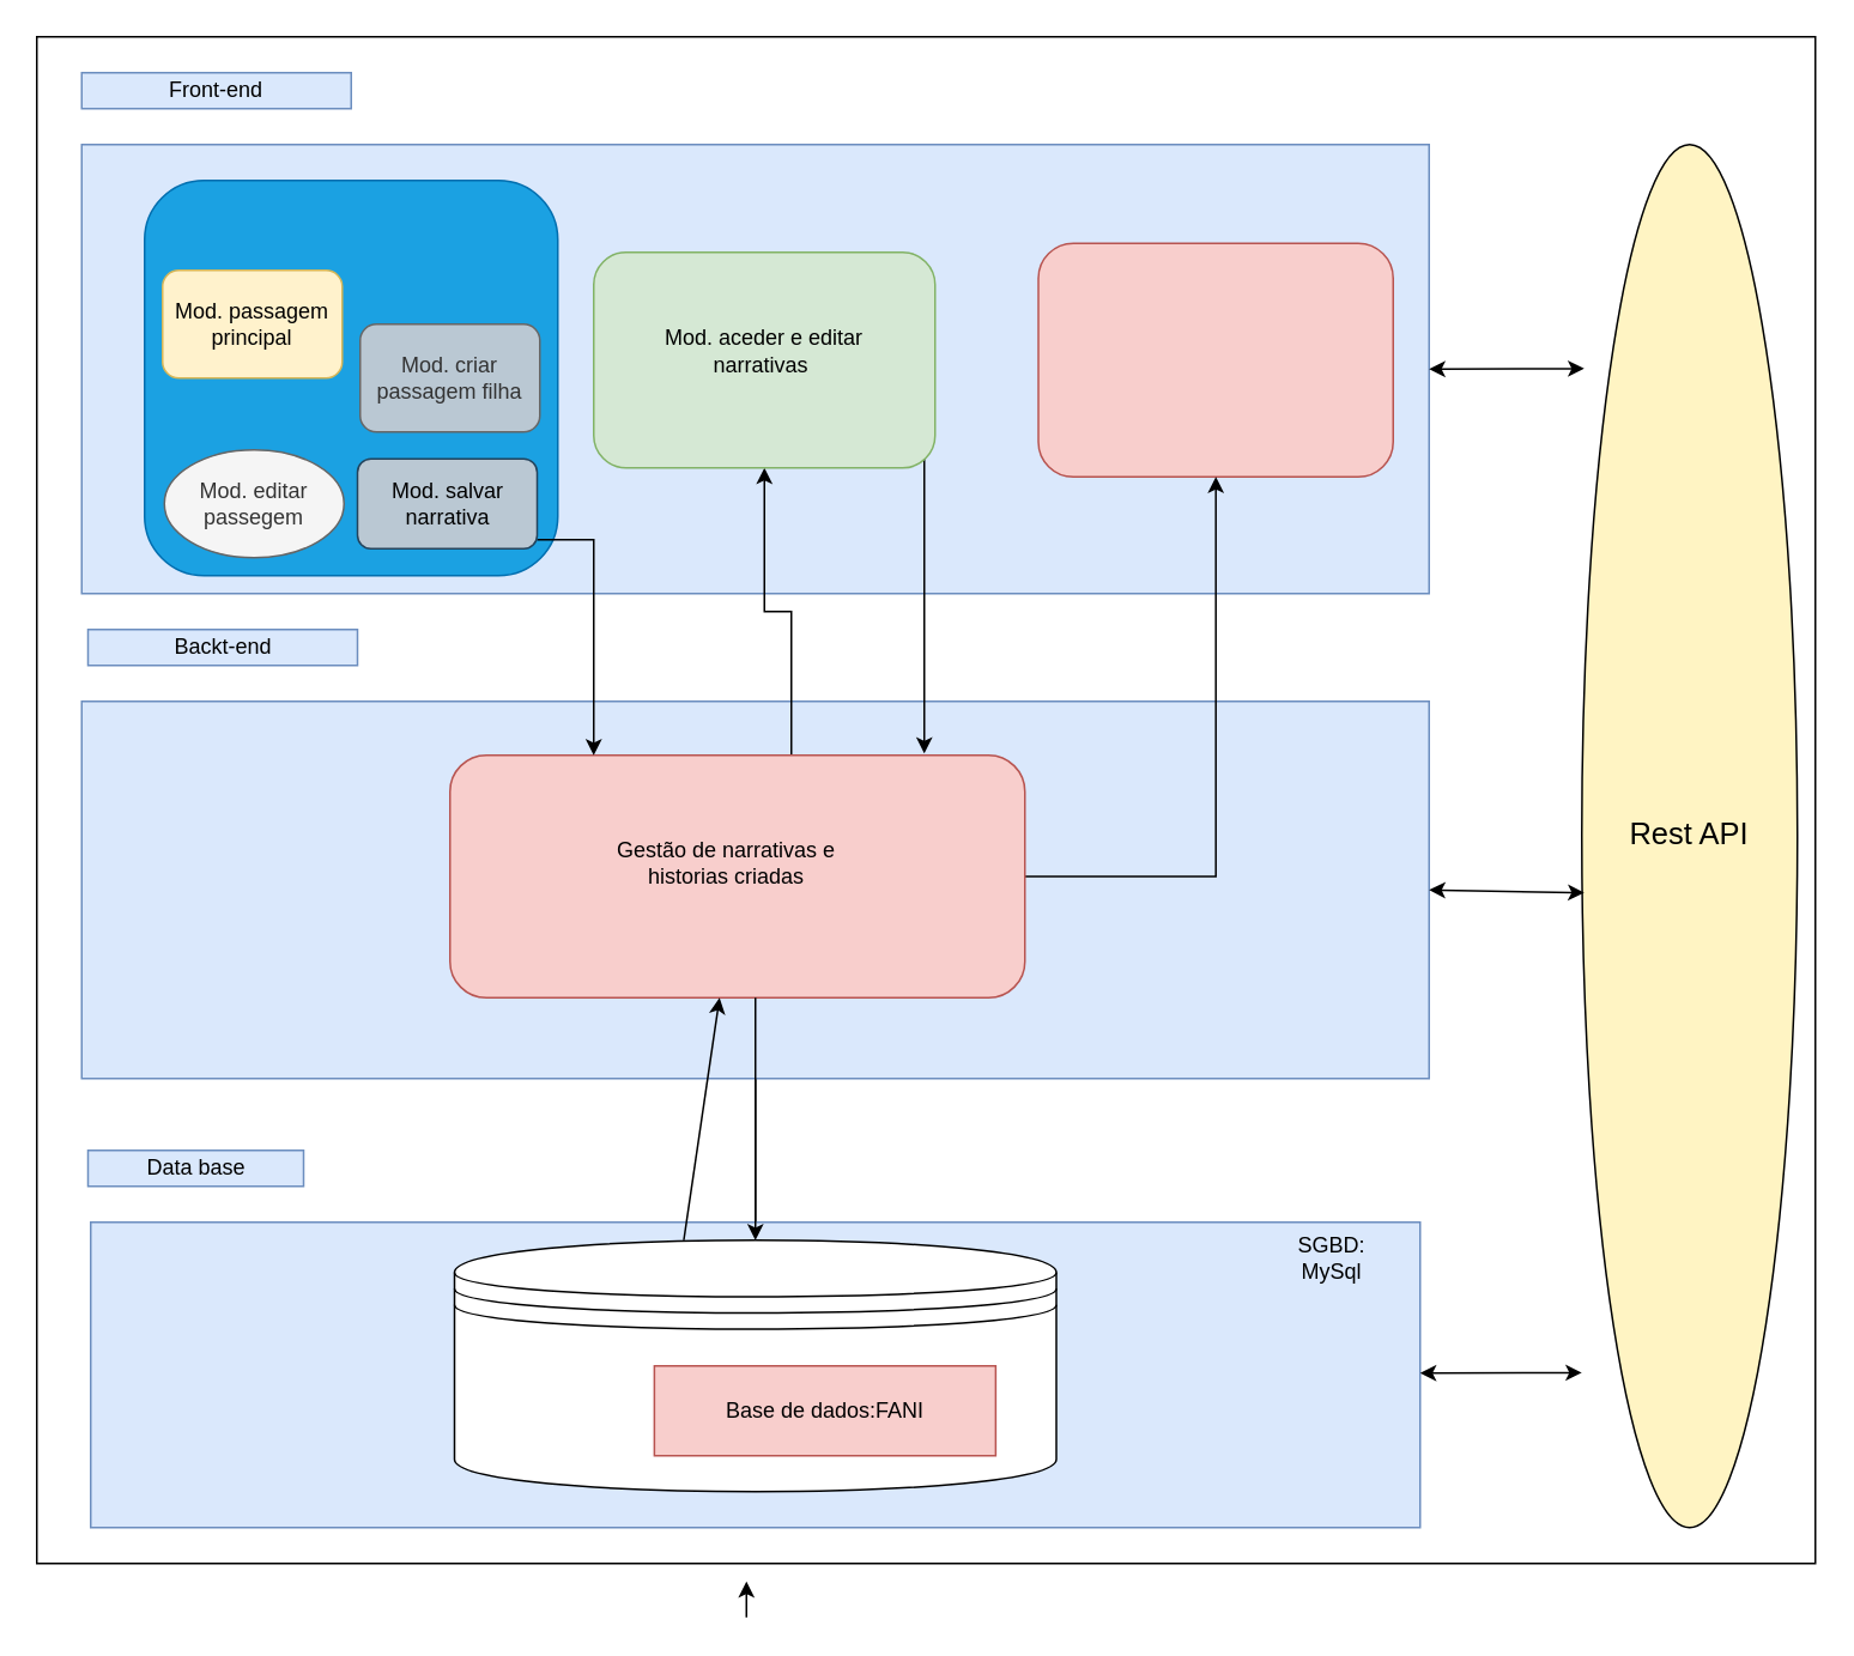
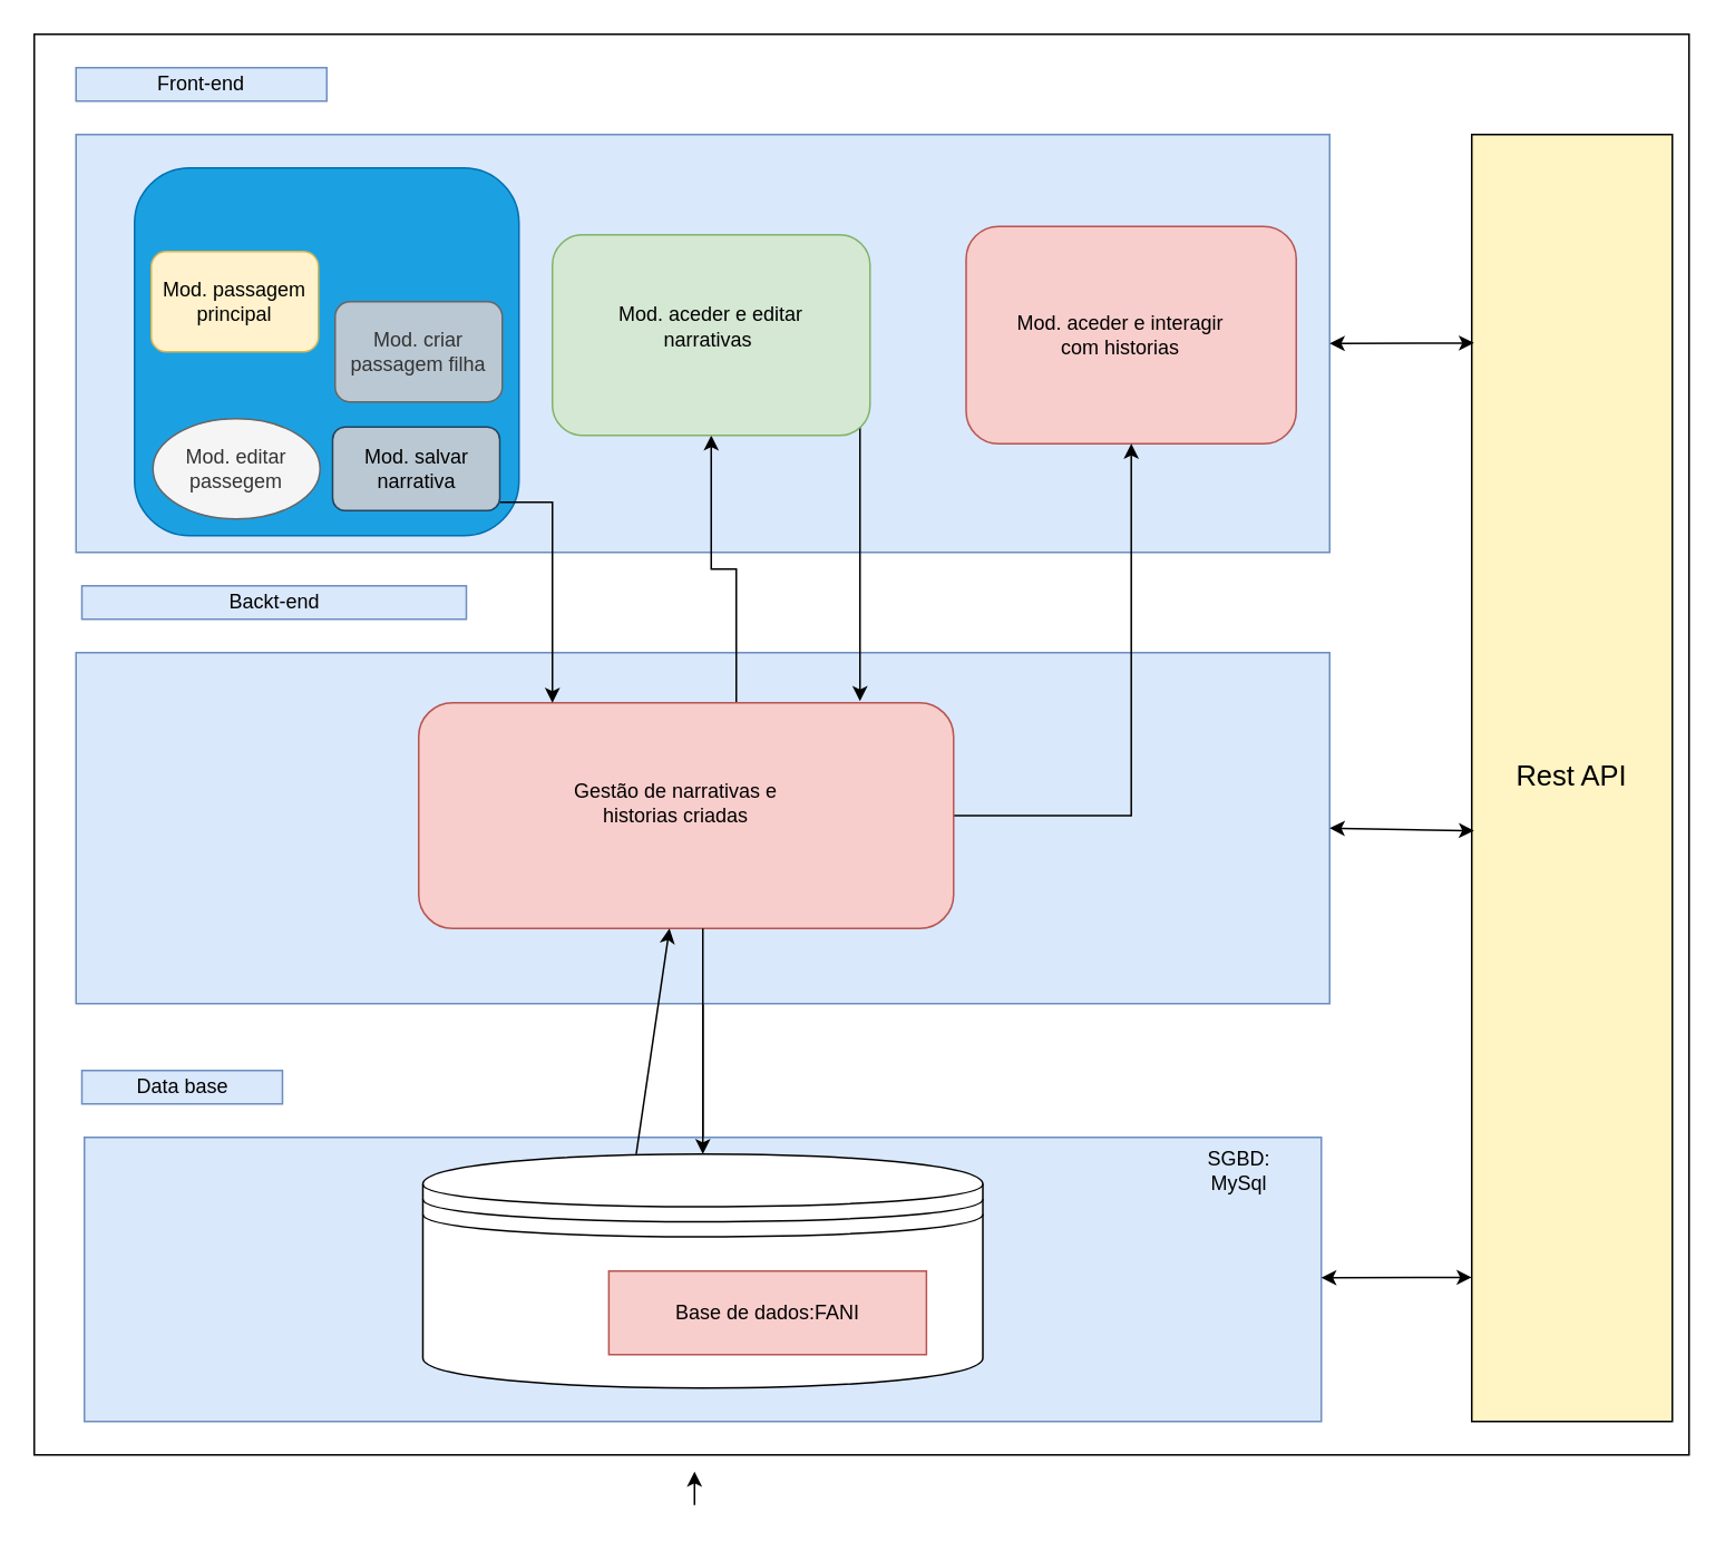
+ <mxCell id="6" value="Mod. aceder e interagir com historias" style="text;html=1;strokeColor=none;fillColor=none;align=center;verticalAlign=middle;whiteSpace=wrap;rounded=0;" parent="1" vertex="1"><mxGeometry x="600" y="190" width="140" height="20" as="geometry" /></mxCell>
- <mxCell id="8" value="Backt-end" style="text;html=1;strokeColor=#6c8ebf;fillColor=#dae8fc;align=center;verticalAlign=middle;whiteSpace=wrap;rounded=0;" parent="1" vertex="1"><mxGeometry x="48.5" y="350" width="150" height="20" as="geometry" /></mxCell>
+ <mxCell id="8" value="Backt-end" style="text;html=1;strokeColor=#6c8ebf;fillColor=#dae8fc;align=center;verticalAlign=middle;whiteSpace=wrap;rounded=0;" parent="1" vertex="1"><mxGeometry x="48.5" y="350" width="230" height="20" as="geometry" /></mxCell>
- <mxCell id="32" value="&lt;font style=&quot;font-size: 17px&quot;&gt;Rest API&lt;/font&gt;" style="ellipse;whiteSpace=wrap;html=1;fillColor=#FFF4C3;" vertex="1" parent="1"><mxGeometry x="880" y="80" width="120" height="770" as="geometry" /></mxCell>
+ <mxCell id="32" value="&lt;font style=&quot;font-size: 17px&quot;&gt;Rest API&lt;/font&gt;" style="rounded=0;whiteSpace=wrap;html=1;fillColor=#FFF4C3;" vertex="1" parent="1"><mxGeometry x="880" y="80" width="120" height="770" as="geometry" /></mxCell>
